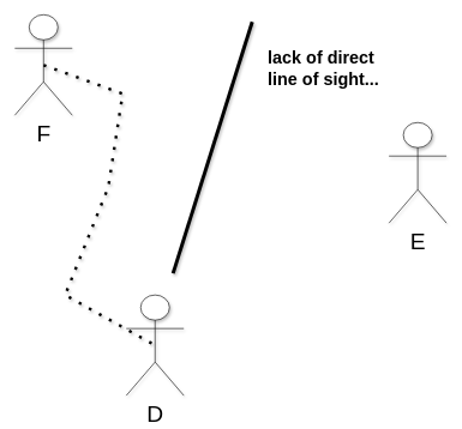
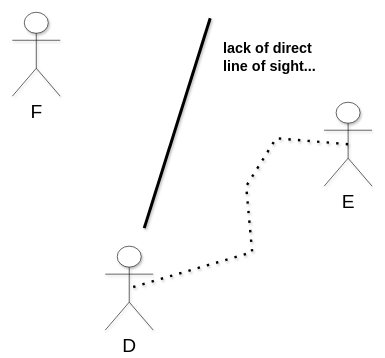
- <mxCell id="4" value="" style="endArrow=none;dashed=1;html=1;dashPattern=1 3;strokeWidth=4;rounded=0;exitX=0.5;exitY=0.5;exitDx=0;exitDy=0;exitPerimeter=0;shadow=1;entryX=0.5;entryY=0.5;entryDx=0;entryDy=0;entryPerimeter=0;" edge="1" parent="1" source="2" target="6"><mxGeometry width="50" height="50" relative="1" as="geometry"><mxPoint x="220" y="210" as="sourcePoint" /><mxPoint x="20" y="370" as="targetPoint" /><Array as="points"><mxPoint x="170" y="130" /><mxPoint x="150" y="260" /><mxPoint x="90" y="410" /></Array></mxGeometry></mxCell>
+ <mxCell id="7" value="" style="endArrow=none;dashed=1;html=1;dashPattern=1 3;strokeWidth=4;rounded=0;exitX=0.5;exitY=0.5;exitDx=0;exitDy=0;exitPerimeter=0;shadow=1;entryX=0.5;entryY=0.5;entryDx=0;entryDy=0;entryPerimeter=0;" edge="1" parent="1" source="3" target="6"><mxGeometry width="50" height="50" relative="1" as="geometry"><mxPoint x="70" y="100" as="sourcePoint" /><mxPoint x="250" y="480" as="targetPoint" /><Array as="points"><mxPoint x="460" y="230" /><mxPoint x="410" y="310" /><mxPoint x="420" y="420" /></Array></mxGeometry></mxCell>
